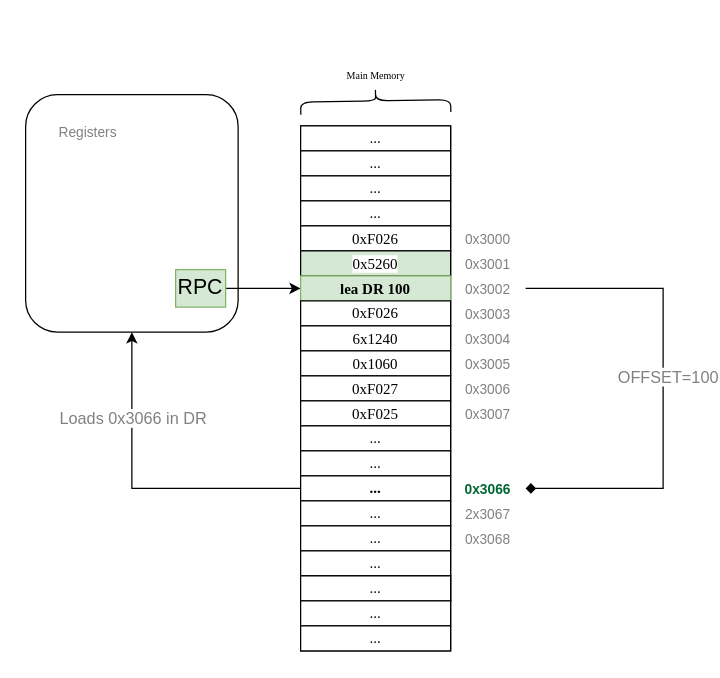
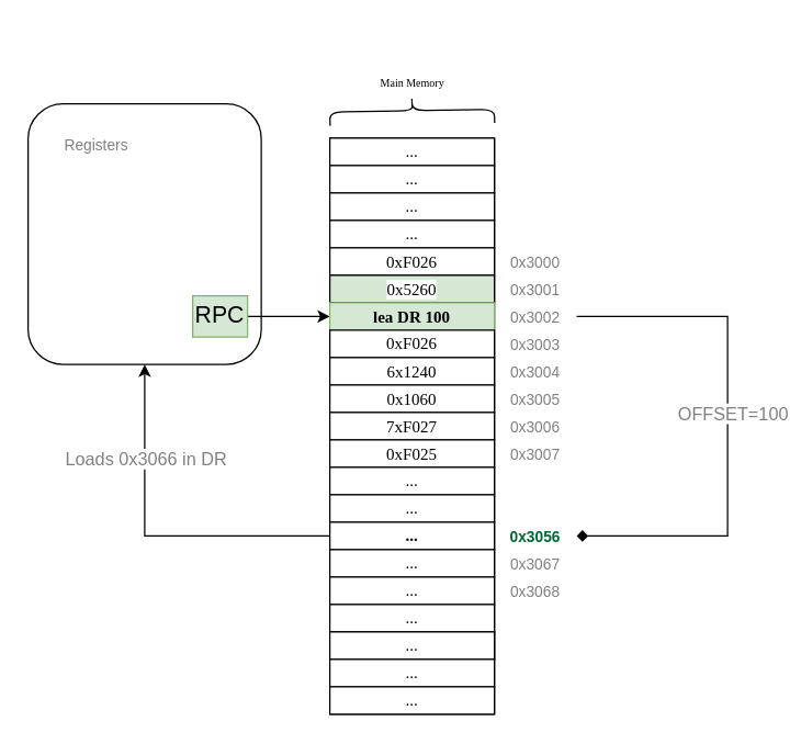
- <mxCell id="15" value="&lt;div style=&quot;line-height: 18px;&quot;&gt;&lt;span style=&quot;background-color: rgb(255 , 255 , 255)&quot;&gt;0xF027&lt;/span&gt;&lt;/div&gt;" style="rounded=0;whiteSpace=wrap;html=1;fontFamily=Verdana;" parent="1" vertex="1"><mxGeometry x="240" y="300" width="120" height="20" as="geometry" /></mxCell>
+ <mxCell id="15" value="&lt;div style=&quot;line-height: 18px;&quot;&gt;&lt;span style=&quot;background-color: rgb(255 , 255 , 255)&quot;&gt;7xF027&lt;/span&gt;&lt;/div&gt;" style="rounded=0;whiteSpace=wrap;html=1;fontFamily=Verdana;" parent="1" vertex="1"><mxGeometry x="240" y="300" width="120" height="20" as="geometry" /></mxCell>
- <mxCell id="37" value="&lt;font style=&quot;font-size: 11px&quot; color=&quot;#006633&quot;&gt;0x3066&lt;/font&gt;" style="text;html=1;strokeColor=none;fillColor=none;align=center;verticalAlign=middle;whiteSpace=wrap;rounded=0;fontSize=17;fontColor=#D5E8D4;fontStyle=1" parent="1" vertex="1"><mxGeometry x="360" y="380" width="60" height="20" as="geometry" /></mxCell>
+ <mxCell id="37" value="&lt;font style=&quot;font-size: 11px&quot; color=&quot;#006633&quot;&gt;0x3056&lt;/font&gt;" style="text;html=1;strokeColor=none;fillColor=none;align=center;verticalAlign=middle;whiteSpace=wrap;rounded=0;fontSize=17;fontColor=#D5E8D4;fontStyle=1" parent="1" vertex="1"><mxGeometry x="360" y="380" width="60" height="20" as="geometry" /></mxCell>
- <mxCell id="38" value="&lt;font color=&quot;#808080&quot; style=&quot;font-size: 11px&quot;&gt;2x3067&lt;/font&gt;" style="text;html=1;strokeColor=none;fillColor=none;align=center;verticalAlign=middle;whiteSpace=wrap;rounded=0;fontSize=17;fontColor=#D5E8D4;" parent="1" vertex="1"><mxGeometry x="360" y="400" width="60" height="20" as="geometry" /></mxCell>
+ <mxCell id="38" value="&lt;font color=&quot;#808080&quot; style=&quot;font-size: 11px&quot;&gt;0x3067&lt;/font&gt;" style="text;html=1;strokeColor=none;fillColor=none;align=center;verticalAlign=middle;whiteSpace=wrap;rounded=0;fontSize=17;fontColor=#D5E8D4;" parent="1" vertex="1"><mxGeometry x="360" y="400" width="60" height="20" as="geometry" /></mxCell>
